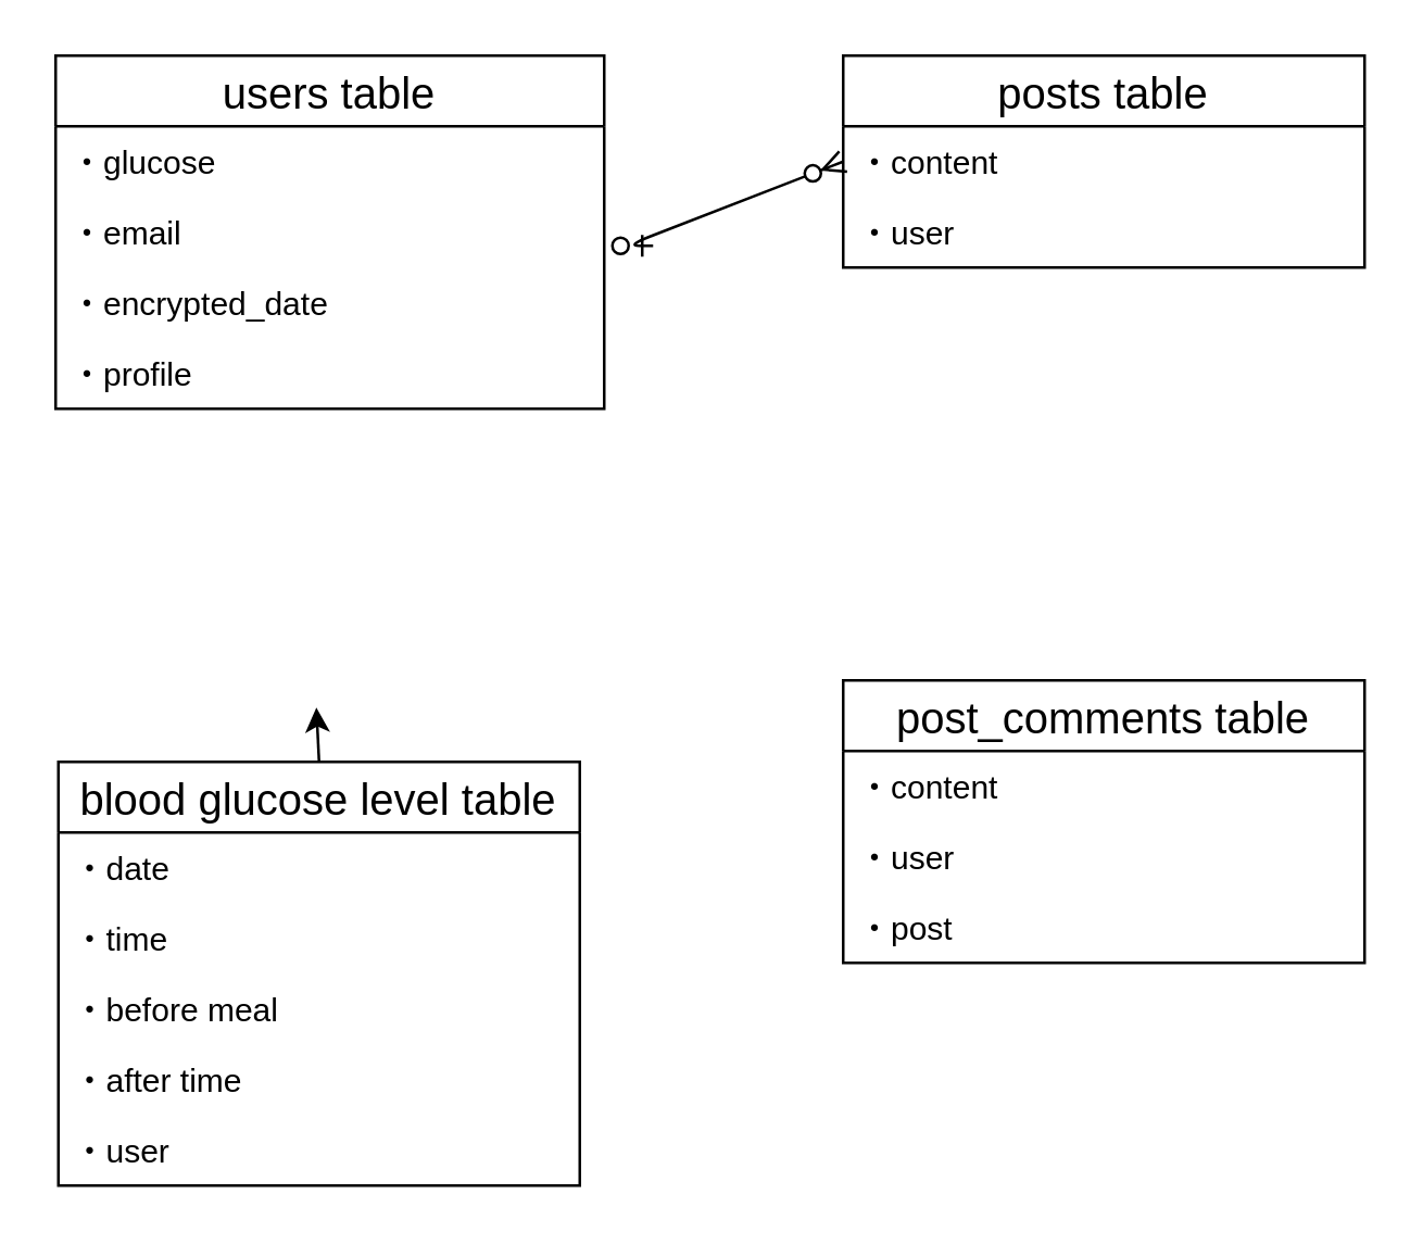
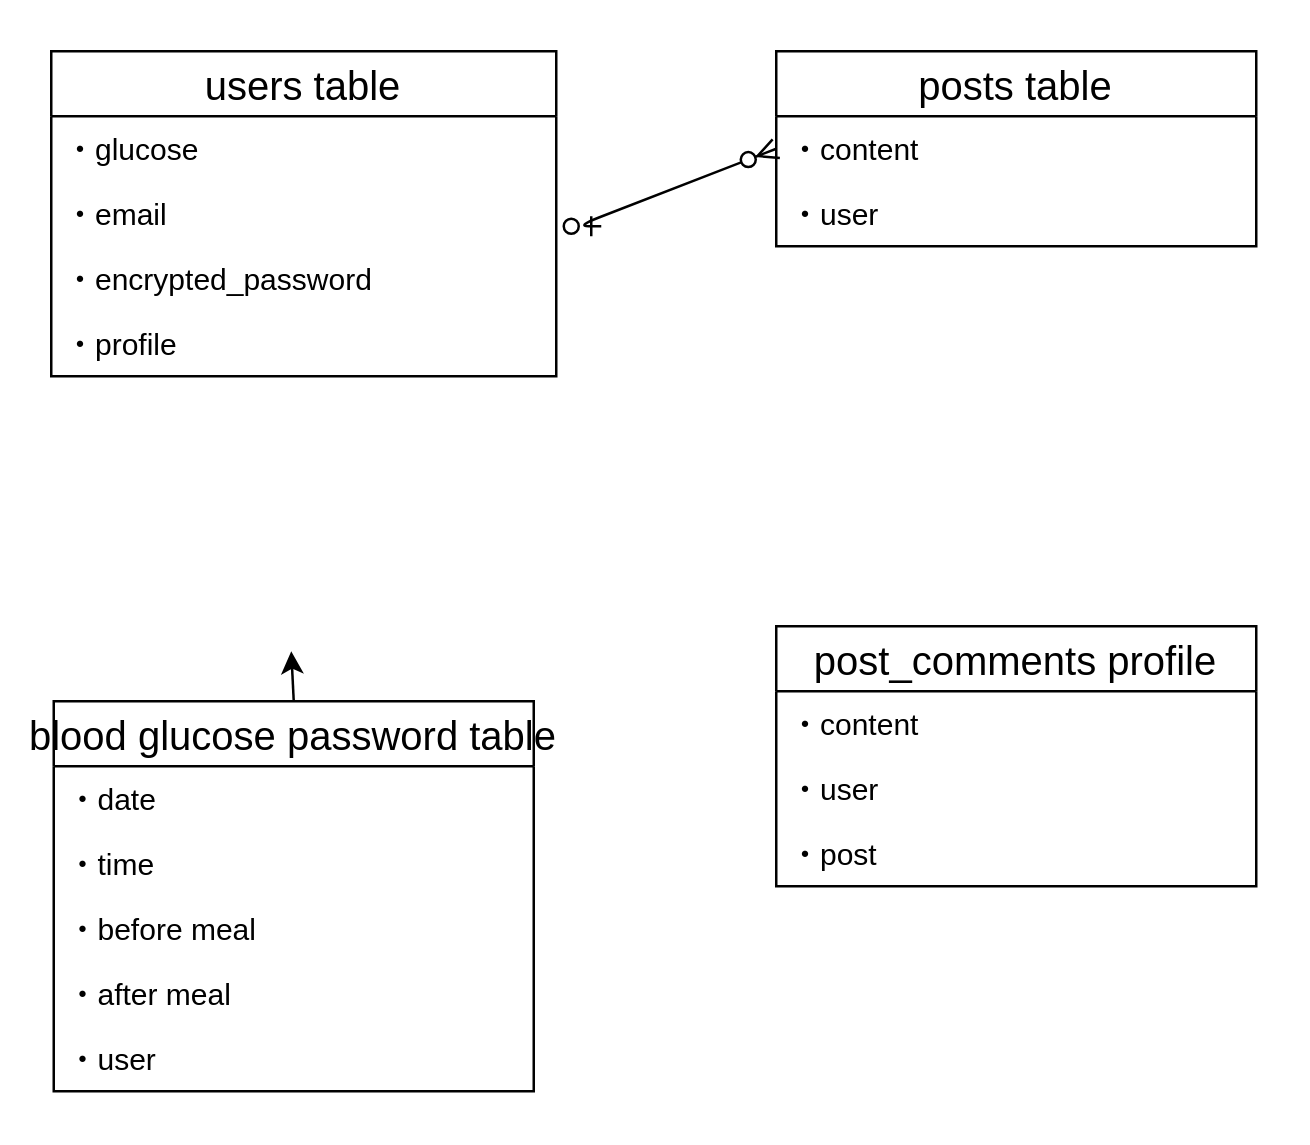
- <mxCell id="5" value="・encrypted_date&#10;&#10;" style="text;strokeColor=none;fillColor=none;align=left;verticalAlign=top;spacingLeft=4;spacingRight=4;overflow=hidden;rotatable=0;points=[[0,0.5],[1,0.5]];portConstraint=eastwest;" vertex="1" parent="2"><mxGeometry y="78" width="202" height="26" as="geometry" /></mxCell>
+ <mxCell id="5" value="・encrypted_password&#10;&#10;" style="text;strokeColor=none;fillColor=none;align=left;verticalAlign=top;spacingLeft=4;spacingRight=4;overflow=hidden;rotatable=0;points=[[0,0.5],[1,0.5]];portConstraint=eastwest;" vertex="1" parent="2"><mxGeometry y="78" width="202" height="26" as="geometry" /></mxCell>
- <mxCell id="10" value="post_comments table" style="swimlane;fontStyle=0;childLayout=stackLayout;horizontal=1;startSize=26;fillColor=none;horizontalStack=0;resizeParent=1;resizeParentMax=0;resizeLast=0;collapsible=1;marginBottom=0;fontSize=16;" vertex="1" parent="1"><mxGeometry x="310" y="250" width="192" height="104" as="geometry" /></mxCell>
+ <mxCell id="10" value="post_comments profile" style="swimlane;fontStyle=0;childLayout=stackLayout;horizontal=1;startSize=26;fillColor=none;horizontalStack=0;resizeParent=1;resizeParentMax=0;resizeLast=0;collapsible=1;marginBottom=0;fontSize=16;" vertex="1" parent="1"><mxGeometry x="310" y="250" width="192" height="104" as="geometry" /></mxCell>
- <mxCell id="15" value="blood glucose level table" style="swimlane;fontStyle=0;childLayout=stackLayout;horizontal=1;startSize=26;fillColor=none;horizontalStack=0;resizeParent=1;resizeParentMax=0;resizeLast=0;collapsible=1;marginBottom=0;fontSize=16;" vertex="1" parent="1"><mxGeometry x="21" y="280" width="192" height="156" as="geometry" /></mxCell>
+ <mxCell id="15" value="blood glucose password table" style="swimlane;fontStyle=0;childLayout=stackLayout;horizontal=1;startSize=26;fillColor=none;horizontalStack=0;resizeParent=1;resizeParentMax=0;resizeLast=0;collapsible=1;marginBottom=0;fontSize=16;" vertex="1" parent="1"><mxGeometry x="21" y="280" width="192" height="156" as="geometry" /></mxCell>
- <mxCell id="19" value="・after time" style="text;strokeColor=none;fillColor=none;align=left;verticalAlign=top;spacingLeft=4;spacingRight=4;overflow=hidden;rotatable=0;points=[[0,0.5],[1,0.5]];portConstraint=eastwest;" vertex="1" parent="15"><mxGeometry y="104" width="192" height="26" as="geometry" /></mxCell>
+ <mxCell id="19" value="・after meal" style="text;strokeColor=none;fillColor=none;align=left;verticalAlign=top;spacingLeft=4;spacingRight=4;overflow=hidden;rotatable=0;points=[[0,0.5],[1,0.5]];portConstraint=eastwest;" vertex="1" parent="15"><mxGeometry y="104" width="192" height="26" as="geometry" /></mxCell>
